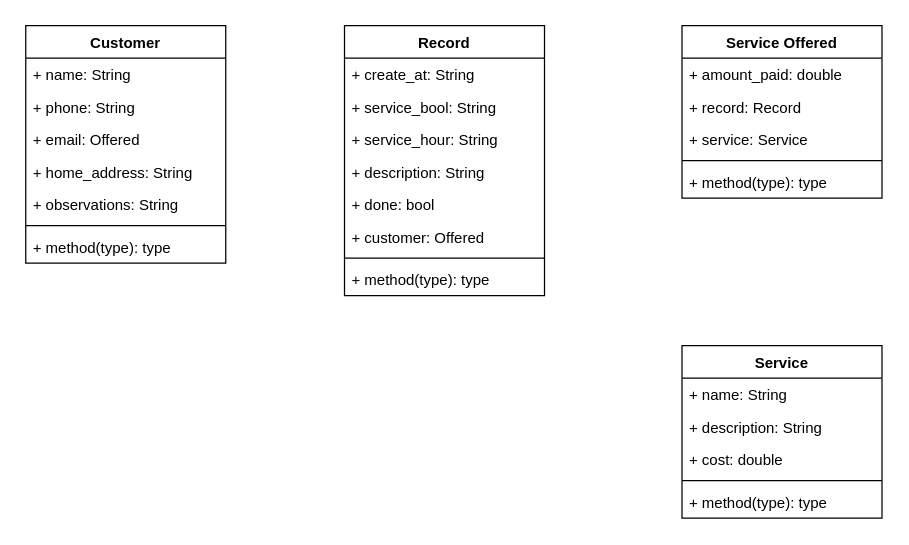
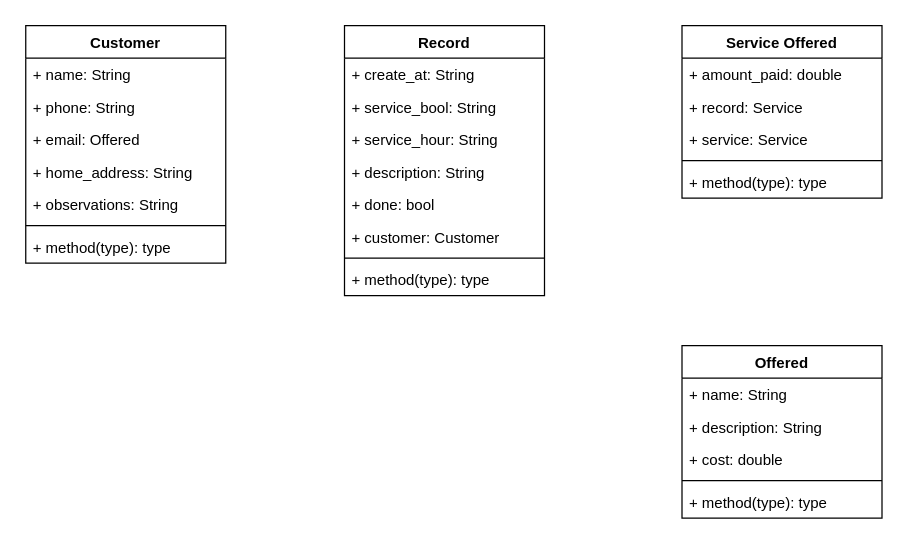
- <mxCell id="13" value="+ record: Record" style="text;strokeColor=none;fillColor=none;align=left;verticalAlign=top;spacingLeft=4;spacingRight=4;overflow=hidden;rotatable=0;points=[[0,0.5],[1,0.5]];portConstraint=eastwest;" vertex="1" parent="11"><mxGeometry y="52" width="160" height="26" as="geometry" /></mxCell>
+ <mxCell id="13" value="+ record: Service" style="text;strokeColor=none;fillColor=none;align=left;verticalAlign=top;spacingLeft=4;spacingRight=4;overflow=hidden;rotatable=0;points=[[0,0.5],[1,0.5]];portConstraint=eastwest;" vertex="1" parent="11"><mxGeometry y="52" width="160" height="26" as="geometry" /></mxCell>
- <mxCell id="8" value="+ customer: Offered" style="text;strokeColor=none;fillColor=none;align=left;verticalAlign=top;spacingLeft=4;spacingRight=4;overflow=hidden;rotatable=0;points=[[0,0.5],[1,0.5]];portConstraint=eastwest;" vertex="1" parent="2"><mxGeometry y="156" width="160" height="26" as="geometry" /></mxCell>
+ <mxCell id="8" value="+ customer: Customer" style="text;strokeColor=none;fillColor=none;align=left;verticalAlign=top;spacingLeft=4;spacingRight=4;overflow=hidden;rotatable=0;points=[[0,0.5],[1,0.5]];portConstraint=eastwest;" vertex="1" parent="2"><mxGeometry y="156" width="160" height="26" as="geometry" /></mxCell>
- <mxCell id="25" value="Service" style="swimlane;fontStyle=1;align=center;verticalAlign=top;childLayout=stackLayout;horizontal=1;startSize=26;horizontalStack=0;resizeParent=1;resizeParentMax=0;resizeLast=0;collapsible=1;marginBottom=0;rounded=0;swimlaneLine=1;" vertex="1" parent="1"><mxGeometry x="545" y="276" width="160" height="138" as="geometry" /></mxCell>
+ <mxCell id="25" value="Offered" style="swimlane;fontStyle=1;align=center;verticalAlign=top;childLayout=stackLayout;horizontal=1;startSize=26;horizontalStack=0;resizeParent=1;resizeParentMax=0;resizeLast=0;collapsible=1;marginBottom=0;rounded=0;swimlaneLine=1;" vertex="1" parent="1"><mxGeometry x="545" y="276" width="160" height="138" as="geometry" /></mxCell>
